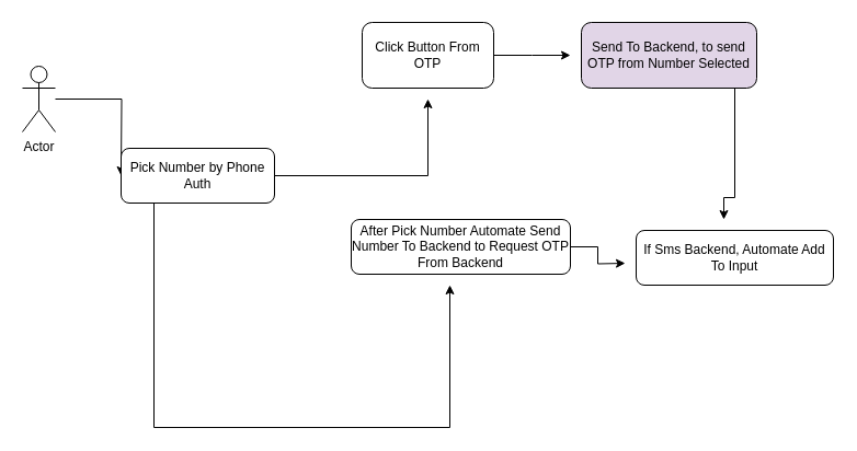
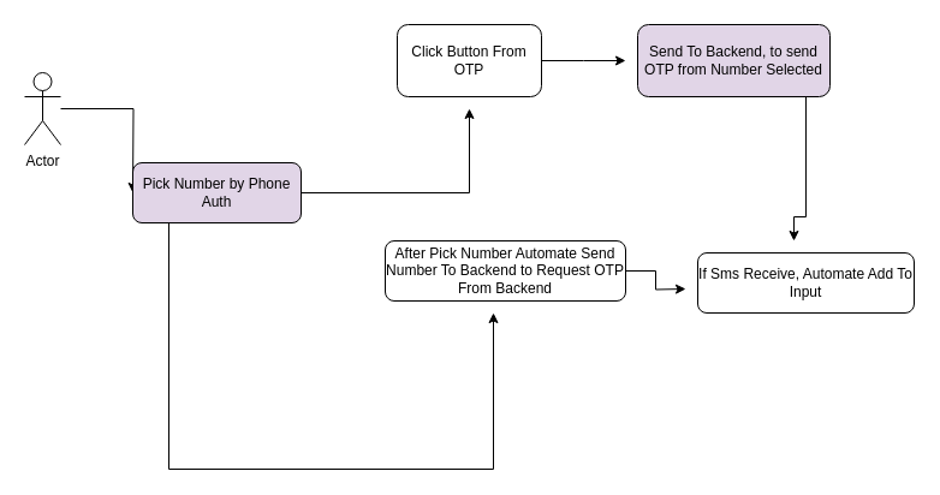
- <mxCell id="6" value="Pick Number by Phone Auth" style="rounded=1;whiteSpace=wrap;html=1;" vertex="1" parent="1"><mxGeometry x="110" y="135" width="140" height="50" as="geometry" /></mxCell>
+ <mxCell id="6" value="Pick Number by Phone Auth" style="rounded=1;whiteSpace=wrap;html=1;fillColor=#e1d5e7;" vertex="1" parent="1"><mxGeometry x="110" y="135" width="140" height="50" as="geometry" /></mxCell>
- <mxCell id="13" value="If Sms Backend, Automate Add To Input" style="rounded=1;whiteSpace=wrap;html=1;fontSize=12;" vertex="1" parent="1"><mxGeometry x="580" y="210" width="180" height="50" as="geometry" /></mxCell>
+ <mxCell id="13" value="If Sms Receive, Automate Add To Input" style="rounded=1;whiteSpace=wrap;html=1;fontSize=12;" vertex="1" parent="1"><mxGeometry x="580" y="210" width="180" height="50" as="geometry" /></mxCell>
